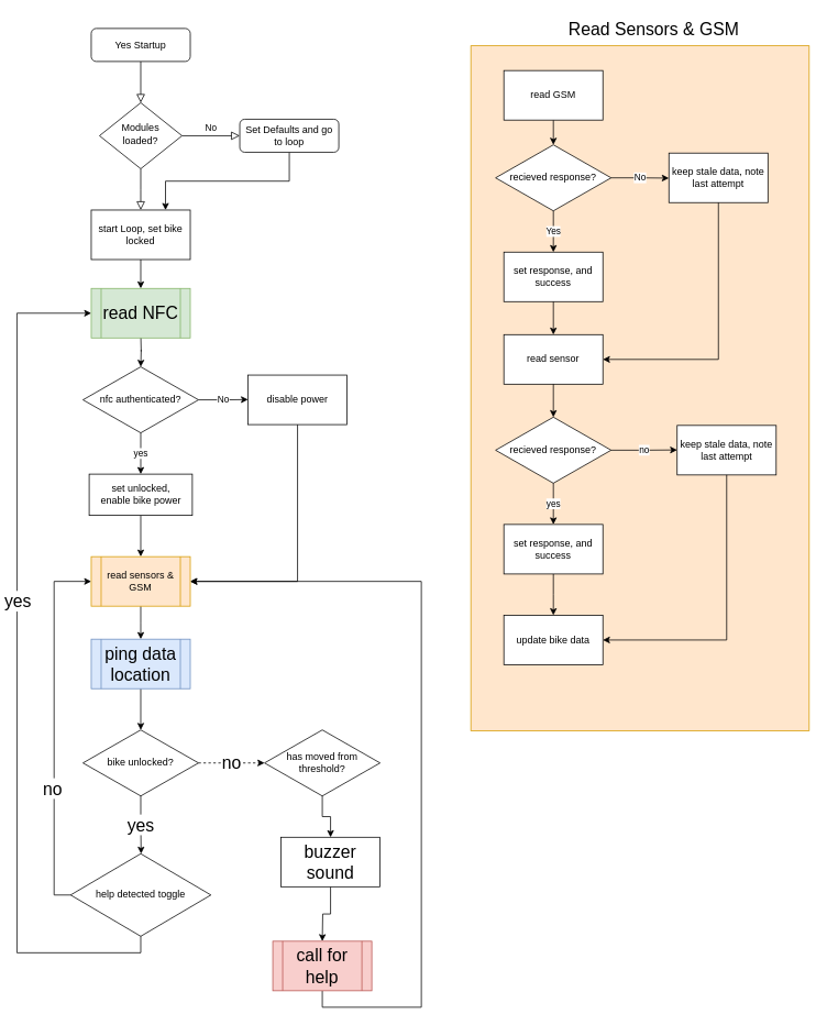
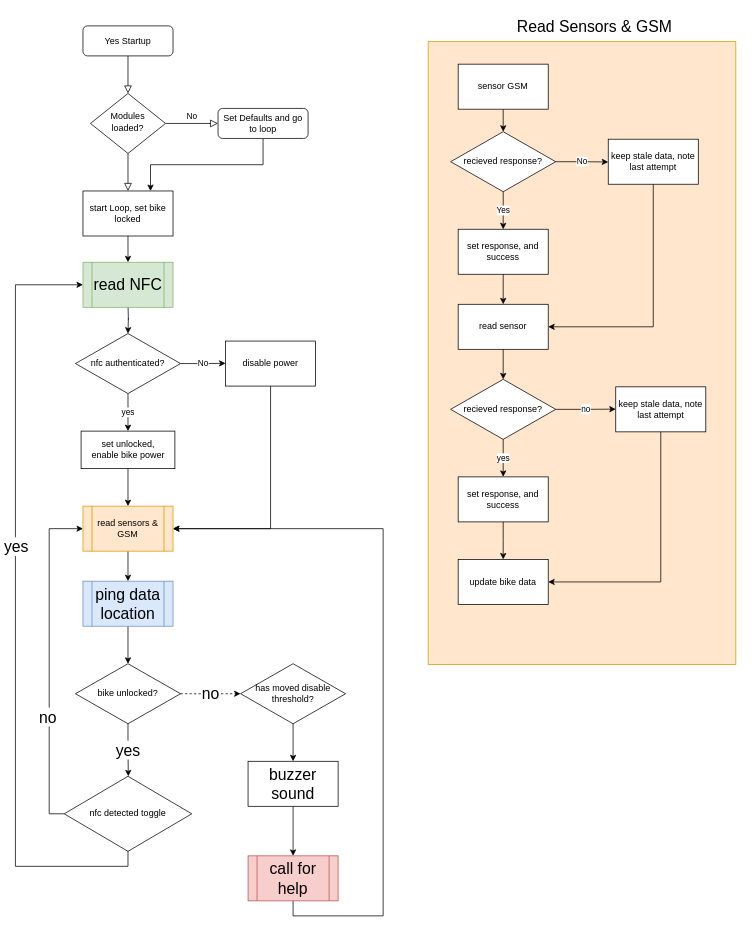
- <mxCell id="28" value="read GSM" style="rounded=0;whiteSpace=wrap;html=1;" parent="22" vertex="1"><mxGeometry x="40" y="30" width="120" height="60" as="geometry" /></mxCell>
+ <mxCell id="28" value="sensor GSM" style="rounded=0;whiteSpace=wrap;html=1;" parent="22" vertex="1"><mxGeometry x="40" y="30" width="120" height="60" as="geometry" /></mxCell>
- <mxCell id="53" value="has moved from threshold?" style="rhombus;whiteSpace=wrap;html=1;" parent="1" vertex="1"><mxGeometry x="320" y="884" width="140" height="80" as="geometry" /></mxCell>
+ <mxCell id="53" value="has moved disable threshold?" style="rhombus;whiteSpace=wrap;html=1;" parent="1" vertex="1"><mxGeometry x="320" y="884" width="140" height="80" as="geometry" /></mxCell>
- <mxCell id="47" value="buzzer sound" style="rounded=0;whiteSpace=wrap;html=1;fontSize=21;" parent="1" vertex="1"><mxGeometry x="340" y="1014" width="120" height="60" as="geometry" /></mxCell>
+ <mxCell id="47" value="buzzer sound" style="rounded=0;whiteSpace=wrap;html=1;fontSize=21;" parent="1" vertex="1"><mxGeometry x="330" y="1014" width="120" height="60" as="geometry" /></mxCell>
- <mxCell id="58" value="help detected toggle" style="rhombus;whiteSpace=wrap;html=1;" parent="1" vertex="1"><mxGeometry x="85" y="1034" width="170" height="100" as="geometry" /></mxCell>
+ <mxCell id="58" value="nfc detected toggle" style="rhombus;whiteSpace=wrap;html=1;" parent="1" vertex="1"><mxGeometry x="85" y="1034" width="170" height="100" as="geometry" /></mxCell>
